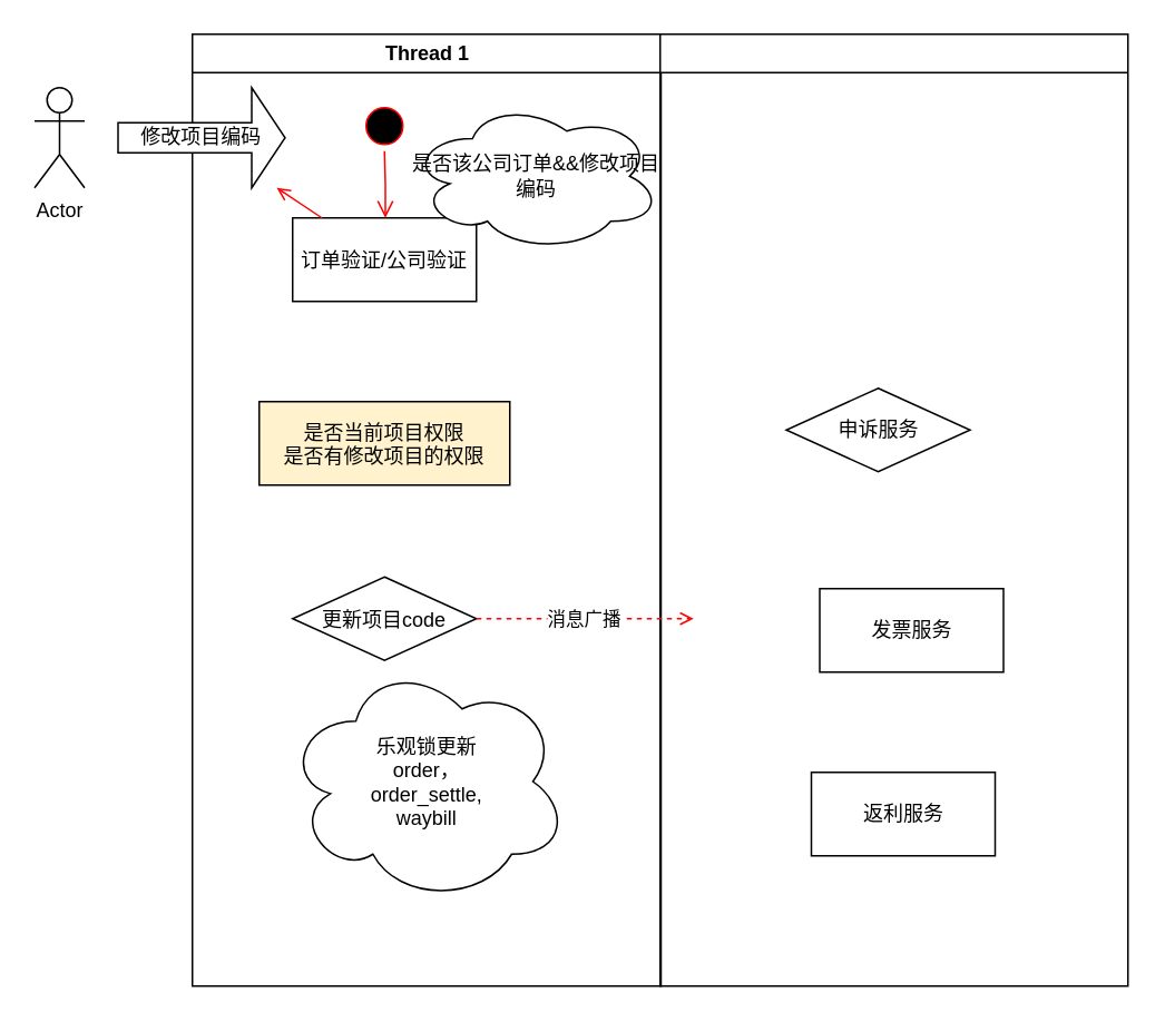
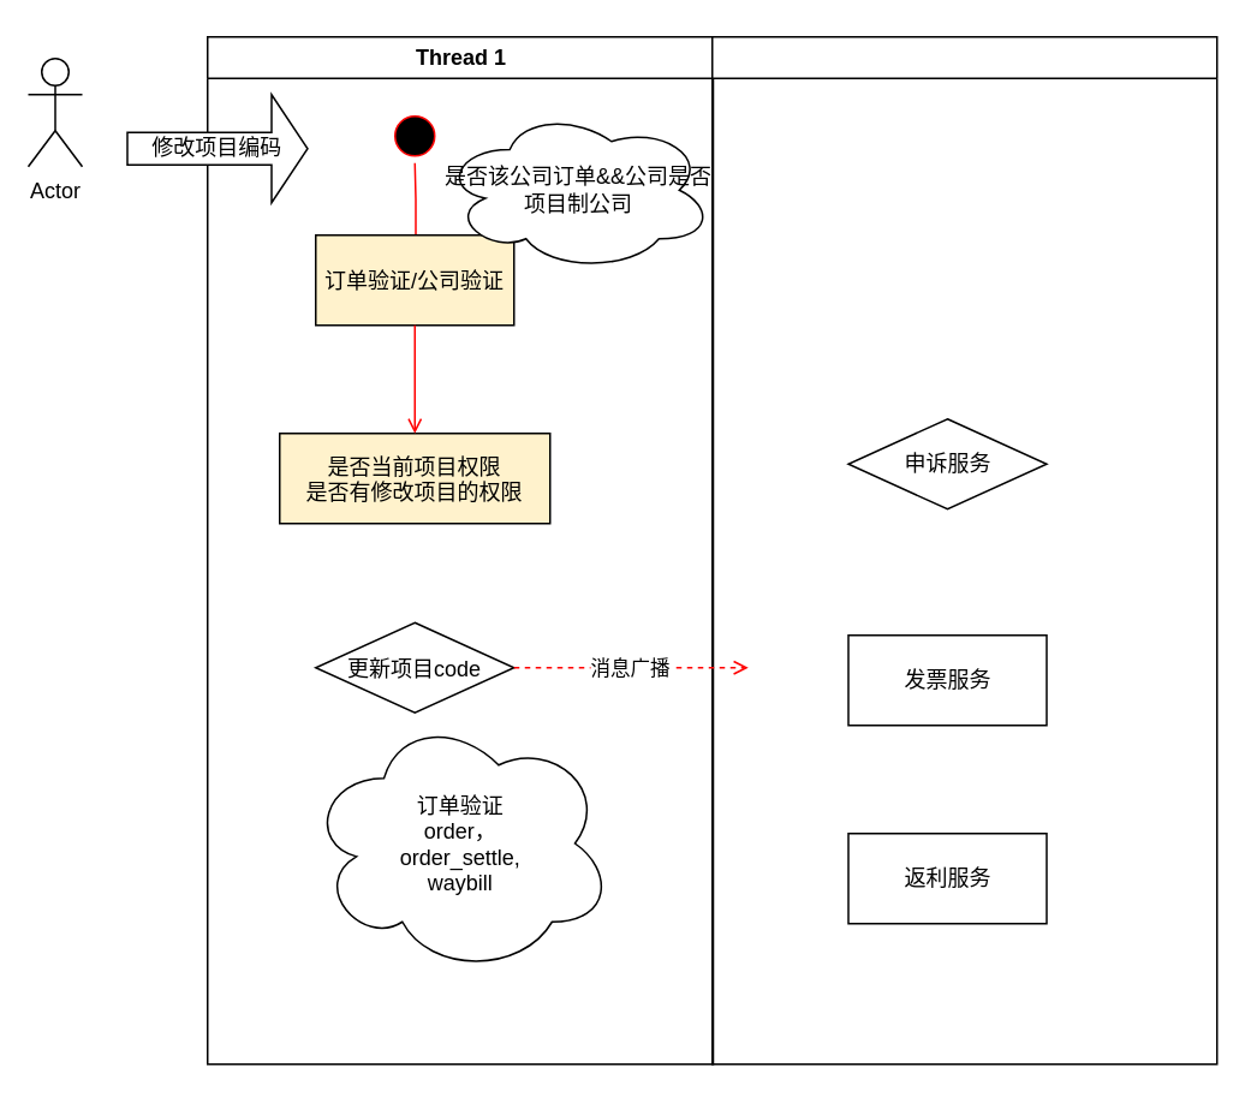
- <mxCell id="16" value="Actor" style="shape=umlActor;verticalLabelPosition=bottom;labelBackgroundColor=#ffffff;verticalAlign=top;html=1;" vertex="1" parent="1"><mxGeometry x="20" y="52" width="30" height="60" as="geometry" /></mxCell>
+ <mxCell id="16" value="Actor" style="shape=umlActor;verticalLabelPosition=bottom;labelBackgroundColor=#ffffff;verticalAlign=top;html=1;" vertex="1" parent="1"><mxGeometry x="15" y="32" width="30" height="60" as="geometry" /></mxCell>
- <mxCell id="9" value="是否该公司订单&amp;amp;&amp;amp;修改项目编码" style="ellipse;shape=cloud;whiteSpace=wrap;html=1;" vertex="1" parent="2"><mxGeometry x="130" y="40" width="150.5" height="90" as="geometry" /></mxCell>
+ <mxCell id="9" value="是否该公司订单&amp;amp;&amp;amp;公司是否项目制公司" style="ellipse;shape=cloud;whiteSpace=wrap;html=1;" vertex="1" parent="2"><mxGeometry x="130" y="40" width="150.5" height="90" as="geometry" /></mxCell>
- <mxCell id="7" value="" style="endArrow=open;strokeColor=#FF0000;endFill=1;rounded=0;" parent="2" source="5" target="17" edge="1"><mxGeometry relative="1" as="geometry" /></mxCell>
+ <mxCell id="7" value="" style="endArrow=open;strokeColor=#FF0000;endFill=1;rounded=0" parent="2" source="5" target="6" edge="1"><mxGeometry relative="1" as="geometry" /></mxCell>
- <mxCell id="4" value="" style="edgeStyle=elbowEdgeStyle;elbow=horizontal;verticalAlign=bottom;endArrow=open;endSize=8;strokeColor=#FF0000;endFill=1;rounded=0" parent="2" source="3" target="5" edge="1"><mxGeometry x="100" y="40" as="geometry"><mxPoint x="115" y="110" as="targetPoint" /></mxGeometry></mxCell>
+ <mxCell id="4" value="" style="edgeStyle=elbowEdgeStyle;elbow=horizontal;verticalAlign=bottom;endArrow=none;endSize=8;strokeColor=#FF0000;endFill=1;rounded=0;" parent="2" source="3" target="5" edge="1"><mxGeometry x="100" y="40" as="geometry"><mxPoint x="115" y="110" as="targetPoint" /></mxGeometry></mxCell>
- <mxCell id="5" value="订单验证/公司验证" style="" parent="2" vertex="1"><mxGeometry x="60" y="110" width="110" height="50" as="geometry" /></mxCell>
+ <mxCell id="5" value="订单验证/公司验证" style="fillColor=#fff2cc;" parent="2" vertex="1"><mxGeometry x="60" y="110" width="110" height="50" as="geometry" /></mxCell>
- <mxCell id="13" value="发票服务" style="html=1;" vertex="1" parent="11"><mxGeometry x="95.5" y="332" width="110" height="50" as="geometry" /></mxCell>
+ <mxCell id="13" value="发票服务" style="html=1;" vertex="1" parent="11"><mxGeometry x="75.5" y="332" width="110" height="50" as="geometry" /></mxCell>
- <mxCell id="10" value="乐观锁更新&lt;br&gt;order，&lt;br&gt;order_settle,&lt;br&gt;waybill" style="ellipse;shape=cloud;whiteSpace=wrap;html=1;" vertex="1" parent="2"><mxGeometry x="55.5" y="375" width="169.5" height="145" as="geometry" /></mxCell>
+ <mxCell id="10" value="订单验证&lt;br&gt;order，&lt;br&gt;order_settle,&lt;br&gt;waybill" style="ellipse;shape=cloud;whiteSpace=wrap;html=1;" vertex="1" parent="2"><mxGeometry x="55.5" y="375" width="169.5" height="145" as="geometry" /></mxCell>
- <mxCell id="14" value="返利服务" style="html=1;" vertex="1" parent="11"><mxGeometry x="90.5" y="442" width="110" height="50" as="geometry" /></mxCell>
+ <mxCell id="14" value="返利服务" style="html=1;" vertex="1" parent="11"><mxGeometry x="75.5" y="442" width="110" height="50" as="geometry" /></mxCell>
